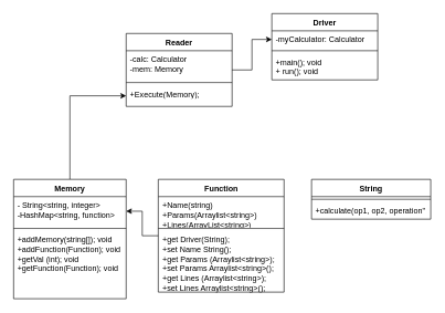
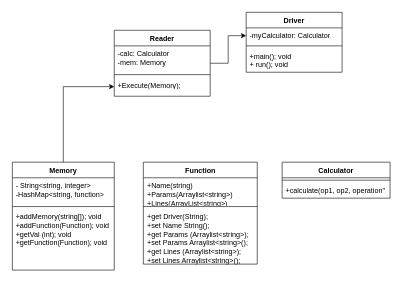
- <mxCell id="6" value="String" style="swimlane;fontStyle=1;align=center;verticalAlign=top;childLayout=stackLayout;horizontal=1;startSize=26;horizontalStack=0;resizeParent=1;resizeParentMax=0;resizeLast=0;collapsible=1;marginBottom=0;whiteSpace=wrap;html=1;" parent="1" vertex="1"><mxGeometry x="470" y="270" width="180" height="60" as="geometry" /></mxCell>
+ <mxCell id="6" value="Calculator" style="swimlane;fontStyle=1;align=center;verticalAlign=top;childLayout=stackLayout;horizontal=1;startSize=26;horizontalStack=0;resizeParent=1;resizeParentMax=0;resizeLast=0;collapsible=1;marginBottom=0;whiteSpace=wrap;html=1;" parent="1" vertex="1"><mxGeometry x="470" y="270" width="180" height="60" as="geometry" /></mxCell>
- <mxCell id="19" style="edgeStyle=orthogonalEdgeStyle;rounded=0;orthogonalLoop=1;jettySize=auto;html=1;entryX=1;entryY=0.5;entryDx=0;entryDy=0;" parent="1" source="20" target="11" edge="1"><mxGeometry relative="1" as="geometry" /></mxCell>
